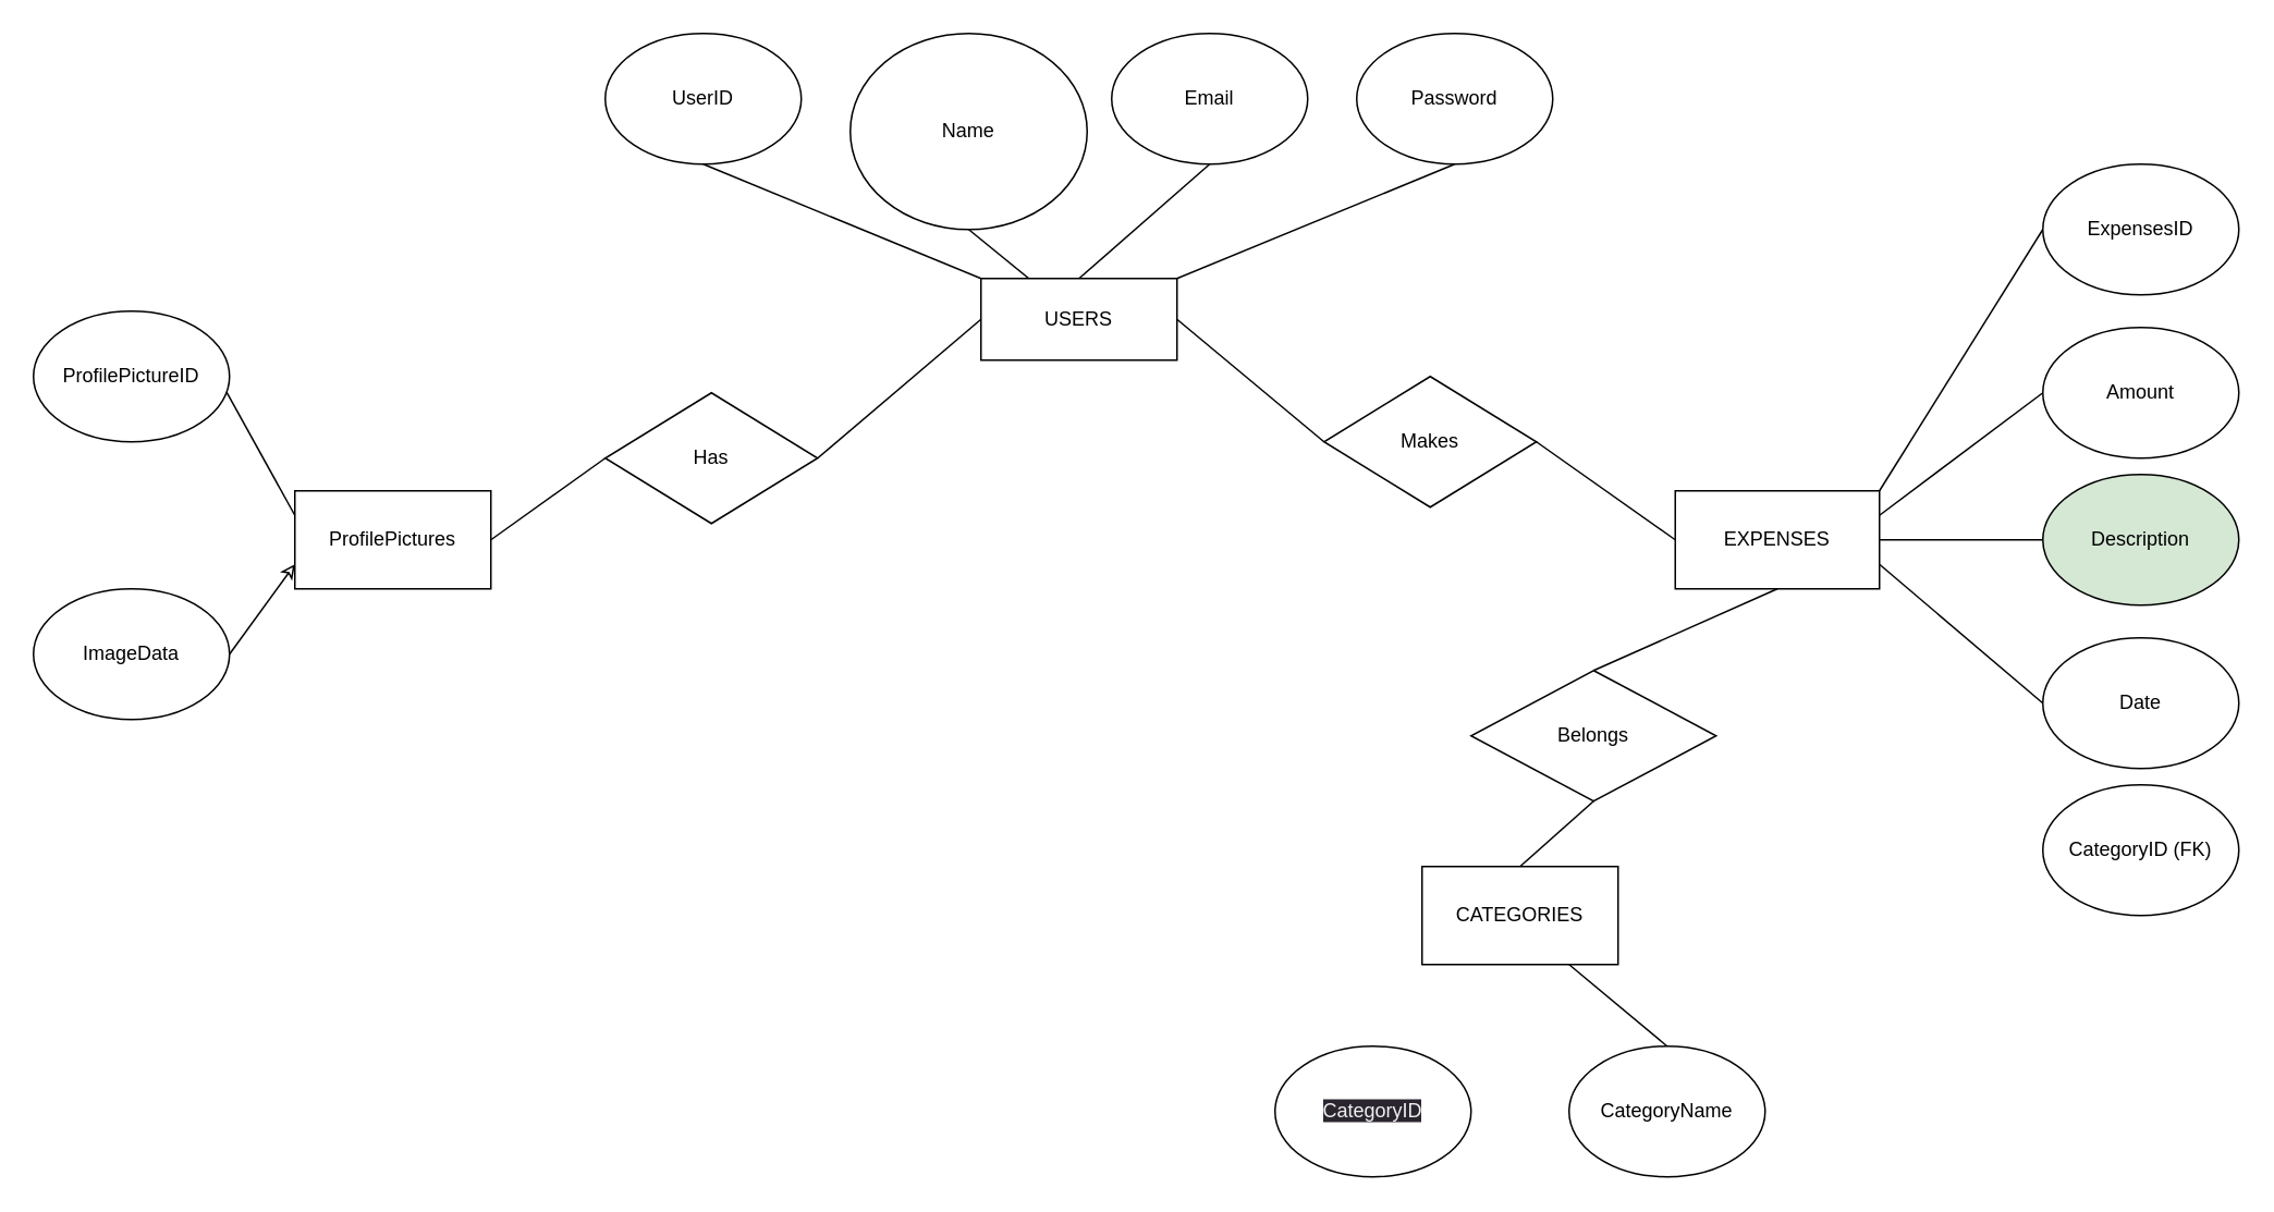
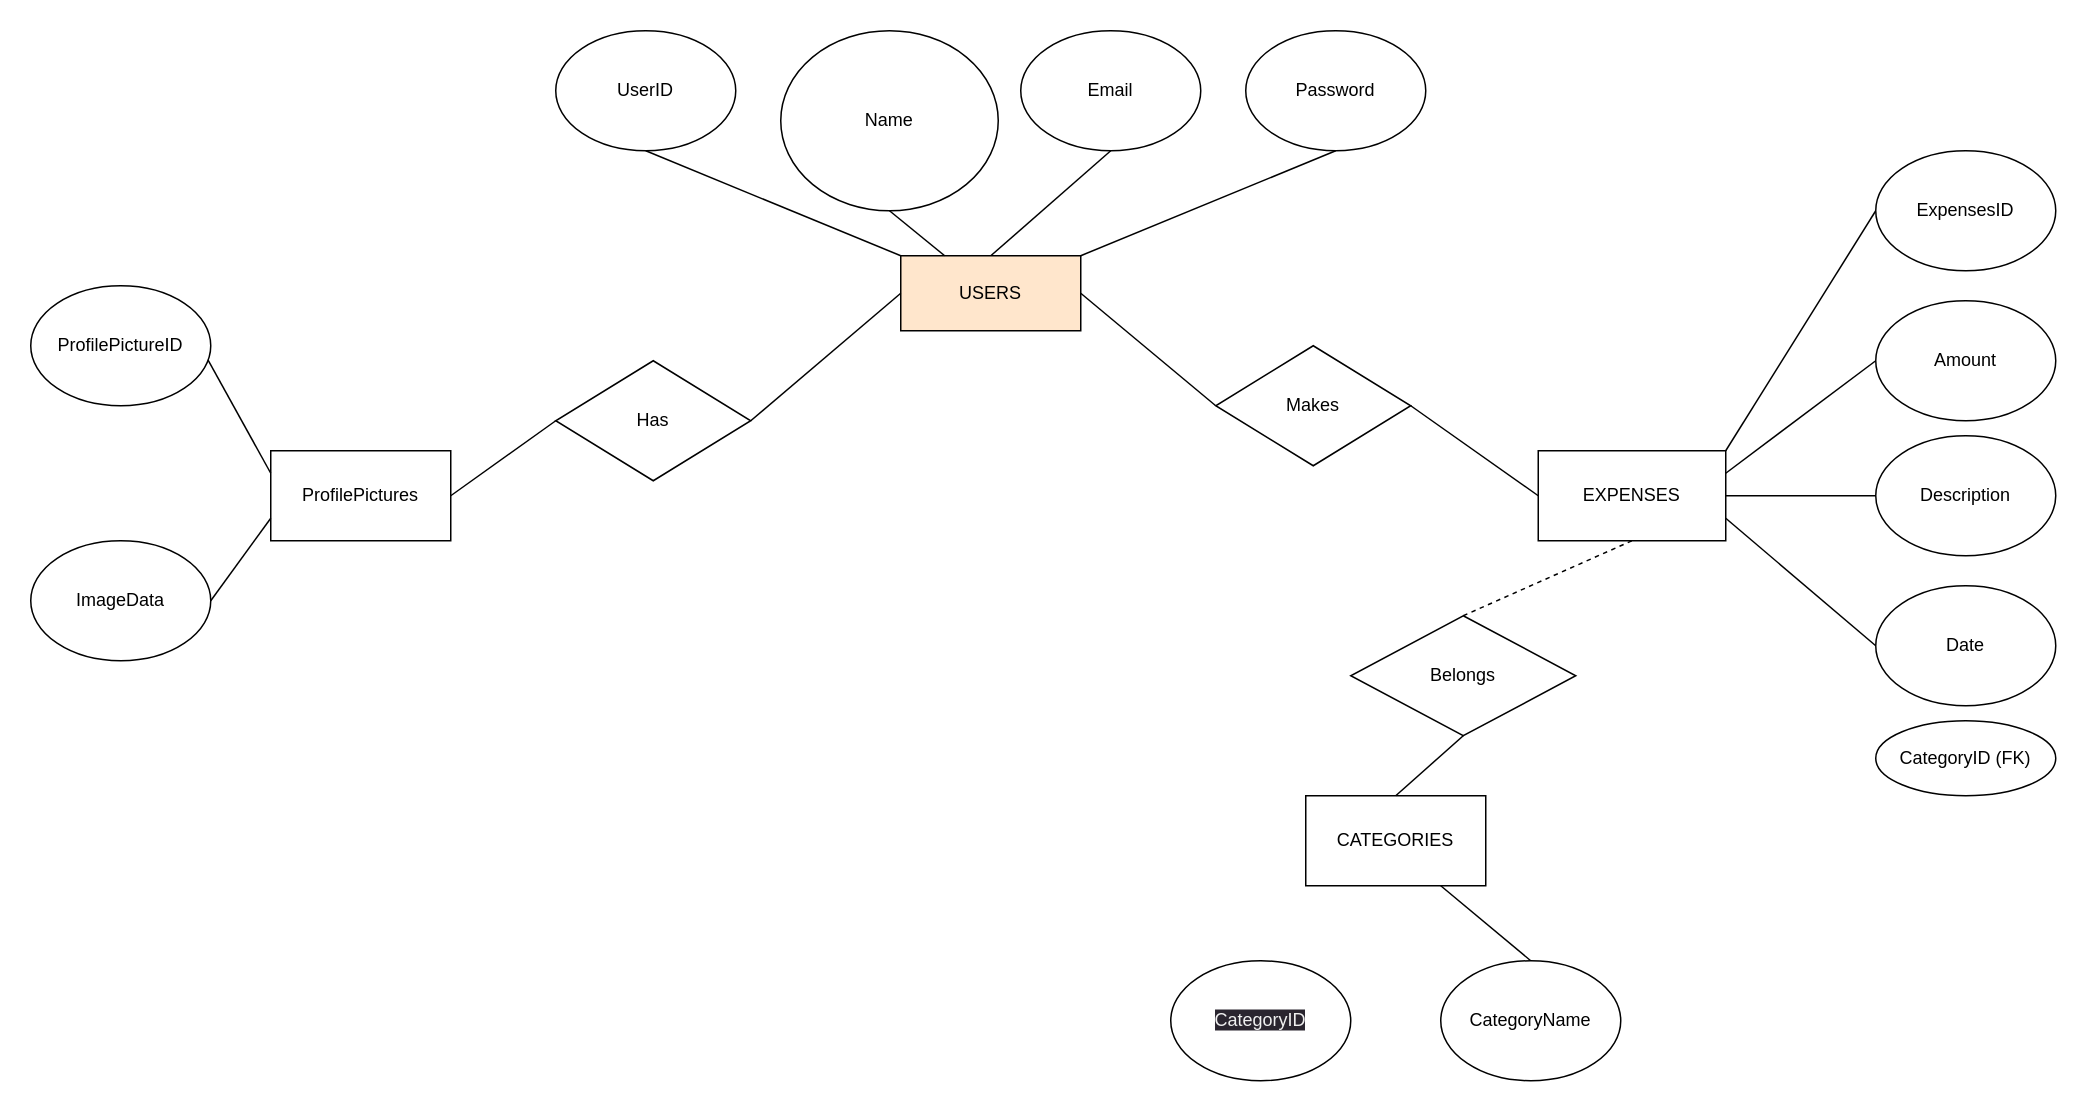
- <mxCell id="4" value="USERS" style="whiteSpace=wrap;html=1;" vertex="1" parent="1"><mxGeometry y="170" width="120" height="50" as="geometry" x="600" /></mxCell>
+ <mxCell id="4" value="USERS" style="whiteSpace=wrap;html=1;fillColor=#ffe6cc;" vertex="1" parent="1"><mxGeometry y="170" width="120" height="50" as="geometry" x="600" /></mxCell>
- <mxCell id="18" value="Description" style="ellipse;whiteSpace=wrap;html=1;fillColor=#d5e8d4;" vertex="1" parent="1"><mxGeometry x="1250" y="290" width="120" height="80" as="geometry" /></mxCell>
+ <mxCell id="18" value="Description" style="ellipse;whiteSpace=wrap;html=1;" vertex="1" parent="1"><mxGeometry x="1250" y="290" width="120" height="80" as="geometry" /></mxCell>
- <mxCell id="35" style="edgeStyle=none;html=1;exitX=1;exitY=0.5;exitDx=0;exitDy=0;entryX=0;entryY=0.75;entryDx=0;entryDy=0;endArrow=classic;endFill=0;" edge="1" parent="1" source="36" target="32"><mxGeometry relative="1" as="geometry" /></mxCell>
+ <mxCell id="35" style="edgeStyle=none;html=1;exitX=1;exitY=0.5;exitDx=0;exitDy=0;entryX=0;entryY=0.75;entryDx=0;entryDy=0;endArrow=none;endFill=0;" edge="1" parent="1" source="36" target="32"><mxGeometry relative="1" as="geometry" /></mxCell>
- <mxCell id="28" style="edgeStyle=none;html=1;exitX=0.5;exitY=0;exitDx=0;exitDy=0;entryX=0.5;entryY=1;entryDx=0;entryDy=0;endArrow=none;endFill=0;" edge="1" parent="1" source="30" target="15"><mxGeometry relative="1" as="geometry" /></mxCell>
+ <mxCell id="28" style="edgeStyle=none;html=1;exitX=0.5;exitY=0;exitDx=0;exitDy=0;entryX=0.5;entryY=1;entryDx=0;entryDy=0;endArrow=none;endFill=0;dashed=1;" edge="1" parent="1" source="30" target="15"><mxGeometry relative="1" as="geometry" /></mxCell>
- <mxCell id="20" value="CategoryID (FK)" style="ellipse;whiteSpace=wrap;html=1;" vertex="1" parent="1"><mxGeometry x="1250" y="480" width="120" height="80" as="geometry" /></mxCell>
+ <mxCell id="20" value="CategoryID (FK)" style="ellipse;whiteSpace=wrap;html=1;" vertex="1" parent="1"><mxGeometry x="1250" y="480" width="120" height="50" as="geometry" /></mxCell>
